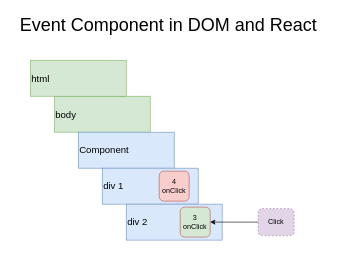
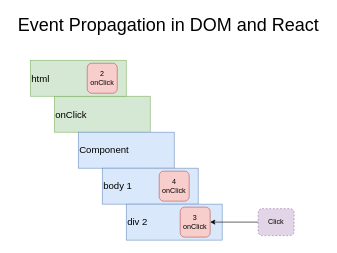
- <mxCell id="2" value="Event Component in DOM and React" style="text;html=1;align=center;verticalAlign=middle;resizable=0;points=[];autosize=1;strokeColor=none;fontSize=30;" vertex="1" parent="1"><mxGeometry x="20" y="20" width="520" height="40" as="geometry" /></mxCell>
+ <mxCell id="2" value="Event Propagation in DOM and React" style="text;html=1;align=center;verticalAlign=middle;resizable=0;points=[];autosize=1;strokeColor=none;fontSize=30;" vertex="1" parent="1"><mxGeometry x="20" y="20" width="520" height="40" as="geometry" /></mxCell>
+ <mxCell id="8" value="2&lt;br style=&quot;font-size: 12px&quot;&gt;onClick" style="rounded=1;whiteSpace=wrap;html=1;fontSize=12;align=center;fillColor=#f8cecc;strokeColor=#b85450;" vertex="1" parent="1"><mxGeometry x="145" y="105" width="50" height="50" as="geometry" /></mxCell>
- <mxCell id="3" value="body" style="rounded=0;whiteSpace=wrap;html=1;fontSize=16;align=left;fillColor=#d5e8d4;strokeColor=#82b366;" vertex="1" parent="1"><mxGeometry x="90" y="160" width="160" height="60" as="geometry" /></mxCell>
+ <mxCell id="3" value="onClick" style="rounded=0;whiteSpace=wrap;html=1;fontSize=16;align=left;fillColor=#d5e8d4;strokeColor=#82b366;" vertex="1" parent="1"><mxGeometry x="90" y="160" width="160" height="60" as="geometry" /></mxCell>
- <mxCell id="5" value="div 1" style="rounded=0;whiteSpace=wrap;html=1;fontSize=16;align=left;fillColor=#dae8fc;strokeColor=#6c8ebf;" vertex="1" parent="1"><mxGeometry x="170" y="280" width="160" height="60" as="geometry" /></mxCell>
+ <mxCell id="5" value="body 1" style="rounded=0;whiteSpace=wrap;html=1;fontSize=16;align=left;fillColor=#dae8fc;strokeColor=#6c8ebf;" vertex="1" parent="1"><mxGeometry x="170" y="280" width="160" height="60" as="geometry" /></mxCell>
- <mxCell id="9" value="3&lt;br style=&quot;font-size: 12px&quot;&gt;onClick" style="rounded=1;whiteSpace=wrap;html=1;fontSize=12;align=center;fillColor=#d5e8d4;strokeColor=#b85450;" vertex="1" parent="1"><mxGeometry x="300" y="345" width="50" height="50" as="geometry" /></mxCell>
+ <mxCell id="9" value="3&lt;br style=&quot;font-size: 12px&quot;&gt;onClick" style="rounded=1;whiteSpace=wrap;html=1;fontSize=12;align=center;fillColor=#f8cecc;strokeColor=#b85450;" vertex="1" parent="1"><mxGeometry x="300" y="345" width="50" height="50" as="geometry" /></mxCell>
